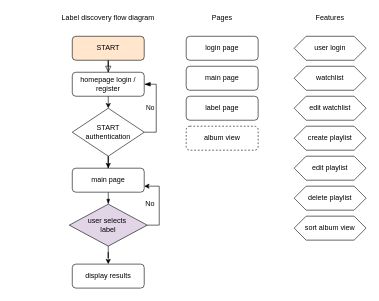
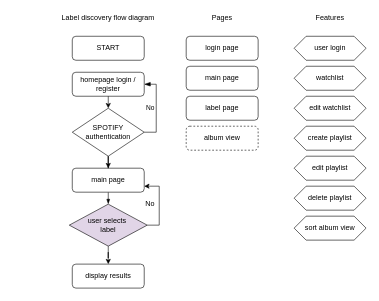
- <mxCell id="3" value="START" style="rounded=1;whiteSpace=wrap;html=1;fontSize=12;glass=0;strokeWidth=1;shadow=0;fillColor=#ffe6cc;" parent="1" vertex="1"><mxGeometry x="120" y="60" width="120" height="40" as="geometry" /></mxCell>
+ <mxCell id="3" value="START" style="rounded=1;whiteSpace=wrap;html=1;fontSize=12;glass=0;strokeWidth=1;shadow=0;" parent="1" vertex="1"><mxGeometry x="120" y="60" width="120" height="40" as="geometry" /></mxCell>
- <mxCell id="2" value="" style="rounded=0;html=1;jettySize=auto;orthogonalLoop=1;fontSize=11;endArrow=block;endFill=0;endSize=8;strokeWidth=1;shadow=0;labelBackgroundColor=none;edgeStyle=orthogonalEdgeStyle;entryX=0.5;entryY=0;entryDx=0;entryDy=0;" parent="1" source="3" target="5" edge="1"><mxGeometry relative="1" as="geometry"><mxPoint x="180" y="140" as="targetPoint" /></mxGeometry></mxCell>
- <mxCell id="11" value="START&lt;br&gt;authentication" style="rhombus;whiteSpace=wrap;html=1;" vertex="1" parent="1"><mxGeometry x="120" y="180" width="120" height="80" as="geometry" /></mxCell>
+ <mxCell id="11" value="SPOTIFY&lt;br&gt;authentication" style="rhombus;whiteSpace=wrap;html=1;" vertex="1" parent="1"><mxGeometry x="120" y="180" width="120" height="80" as="geometry" /></mxCell>
